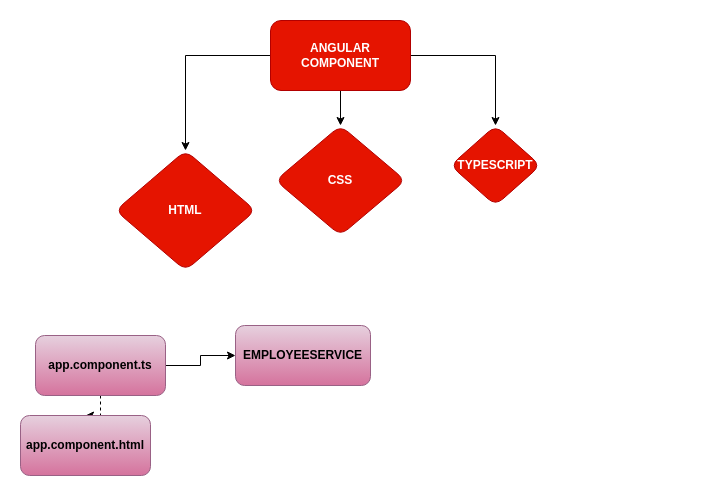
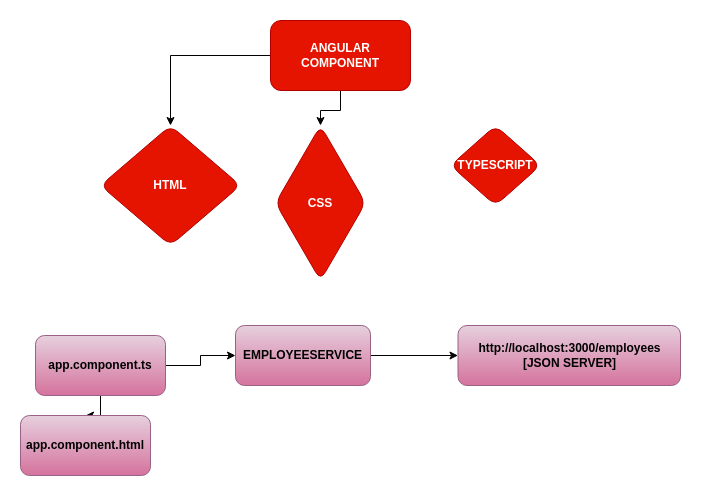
- <mxCell id="4" value="" style="edgeStyle=orthogonalEdgeStyle;rounded=0;orthogonalLoop=1;jettySize=auto;html=1;" edge="1" parent="1" source="5" target="8"><mxGeometry relative="1" as="geometry" /></mxCell>
- <mxCell id="7" value="CSS" style="rhombus;whiteSpace=wrap;html=1;rounded=1;fontColor=#ffffff;fontStyle=1;strokeColor=#B20000;fillColor=#e51400;" vertex="1" parent="1"><mxGeometry x="275" y="125" width="130" height="110" as="geometry" /></mxCell>
+ <mxCell id="7" value="CSS" style="rhombus;whiteSpace=wrap;html=1;rounded=1;fontColor=#ffffff;fontStyle=1;strokeColor=#B20000;fillColor=#e51400;" vertex="1" parent="1"><mxGeometry x="275" y="125" width="90" height="155" as="geometry" /></mxCell>
- <mxCell id="6" value="HTML" style="rhombus;whiteSpace=wrap;html=1;rounded=1;fontColor=#ffffff;fontStyle=1;strokeColor=#B20000;fillColor=#e51400;" vertex="1" parent="1"><mxGeometry x="115" y="150" width="140" height="120" as="geometry" /></mxCell>
+ <mxCell id="6" value="HTML" style="rhombus;whiteSpace=wrap;html=1;rounded=1;fontColor=#ffffff;fontStyle=1;strokeColor=#B20000;fillColor=#e51400;" vertex="1" parent="1"><mxGeometry x="100" y="125" width="140" height="120" as="geometry" /></mxCell>
+ <mxCell id="12" value="" style="edgeStyle=orthogonalEdgeStyle;rounded=0;orthogonalLoop=1;jettySize=auto;html=1;" edge="1" parent="1" source="13" target="14"><mxGeometry relative="1" as="geometry" /></mxCell>
+ <mxCell id="14" value="http://localhost:3000/employees&lt;br&gt;[JSON SERVER]" style="whiteSpace=wrap;html=1;rounded=1;fontStyle=1;strokeColor=#996185;fillColor=#e6d0de;gradientColor=#d5739d;" vertex="1" parent="1"><mxGeometry x="457.5" y="325" width="222.5" height="60" as="geometry" /></mxCell>
- <mxCell id="10" value="" style="edgeStyle=orthogonalEdgeStyle;rounded=0;orthogonalLoop=1;jettySize=auto;html=1;dashed=1;" edge="1" parent="1" source="11" target="15"><mxGeometry relative="1" as="geometry" /></mxCell>
+ <mxCell id="10" value="" style="edgeStyle=orthogonalEdgeStyle;rounded=0;orthogonalLoop=1;jettySize=auto;html=1;" edge="1" parent="1" source="11" target="15"><mxGeometry relative="1" as="geometry" /></mxCell>
